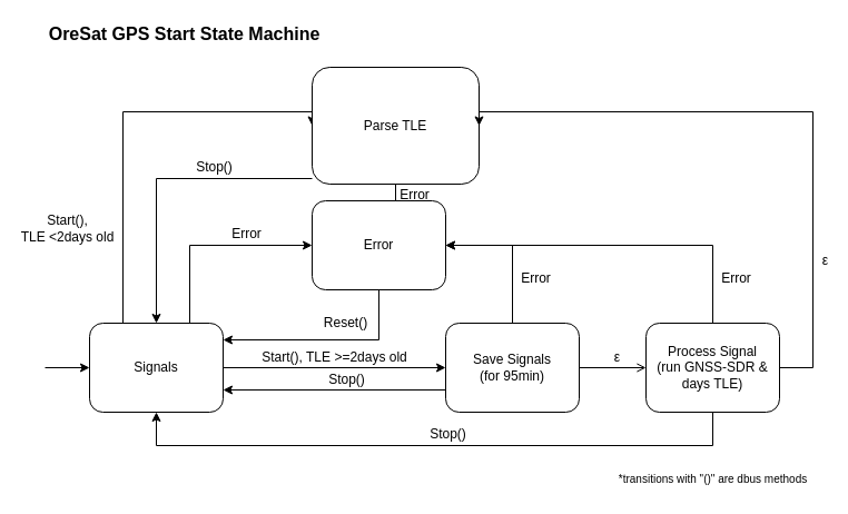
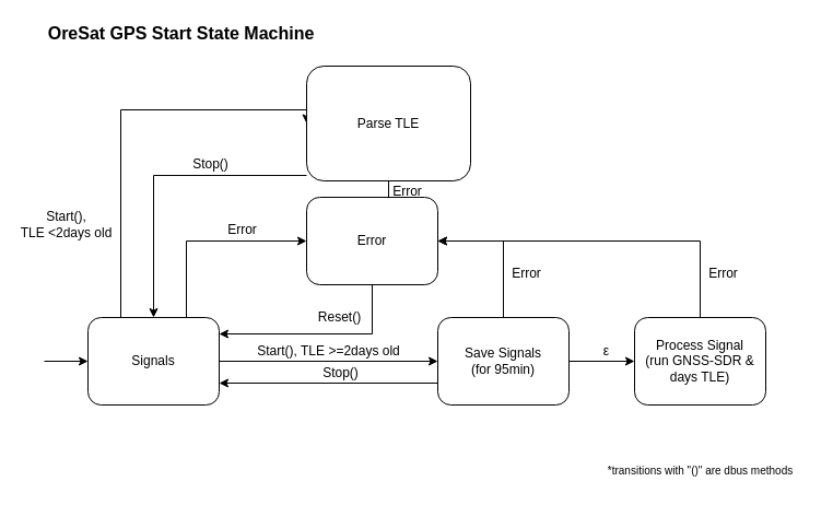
- <mxCell id="23" value="" style="edgeStyle=orthogonalEdgeStyle;rounded=0;orthogonalLoop=1;jettySize=auto;html=1;entryX=1;entryY=0.5;entryDx=0;entryDy=0;" parent="1" source="27" target="13" edge="1"><mxGeometry relative="1" as="geometry"><mxPoint x="820" y="320" as="targetPoint" /><Array as="points"><mxPoint x="730" y="330" /><mxPoint x="730" y="100" /></Array></mxGeometry></mxCell>
- <mxCell id="24" value="&lt;span title=&quot;Greek language text&quot; lang=&quot;el&quot;&gt;ε&lt;/span&gt;" style="text;html=1;align=center;verticalAlign=middle;resizable=0;points=[];labelBackgroundColor=#ffffff;" parent="23" vertex="1" connectable="0"><mxGeometry x="-0.479" y="1" relative="1" as="geometry"><mxPoint x="11" y="22.33" as="offset" /></mxGeometry></mxCell>
- <mxCell id="14" value="" style="edgeStyle=orthogonalEdgeStyle;rounded=0;orthogonalLoop=1;jettySize=auto;html=1;endArrow=open;" parent="1" source="20" target="27" edge="1"><mxGeometry relative="1" as="geometry" /></mxCell>
+ <mxCell id="14" value="" style="edgeStyle=orthogonalEdgeStyle;rounded=0;orthogonalLoop=1;jettySize=auto;html=1;" parent="1" source="20" target="27" edge="1"><mxGeometry relative="1" as="geometry" /></mxCell>
- <mxCell id="25" value="" style="edgeStyle=orthogonalEdgeStyle;rounded=0;orthogonalLoop=1;jettySize=auto;html=1;entryX=0.5;entryY=1;entryDx=0;entryDy=0;exitX=0.5;exitY=1;exitDx=0;exitDy=0;" parent="1" source="27" target="8" edge="1"><mxGeometry relative="1" as="geometry"><mxPoint x="680" y="450" as="targetPoint" /><Array as="points"><mxPoint x="640" y="400" /><mxPoint x="140" y="400" /></Array></mxGeometry></mxCell>
- <mxCell id="26" value="Stop()" style="text;html=1;align=center;verticalAlign=middle;resizable=0;points=[];labelBackgroundColor=#ffffff;" parent="25" vertex="1" connectable="0"><mxGeometry x="0.062" relative="1" as="geometry"><mxPoint x="28.33" y="-10.33" as="offset" /></mxGeometry></mxCell>
